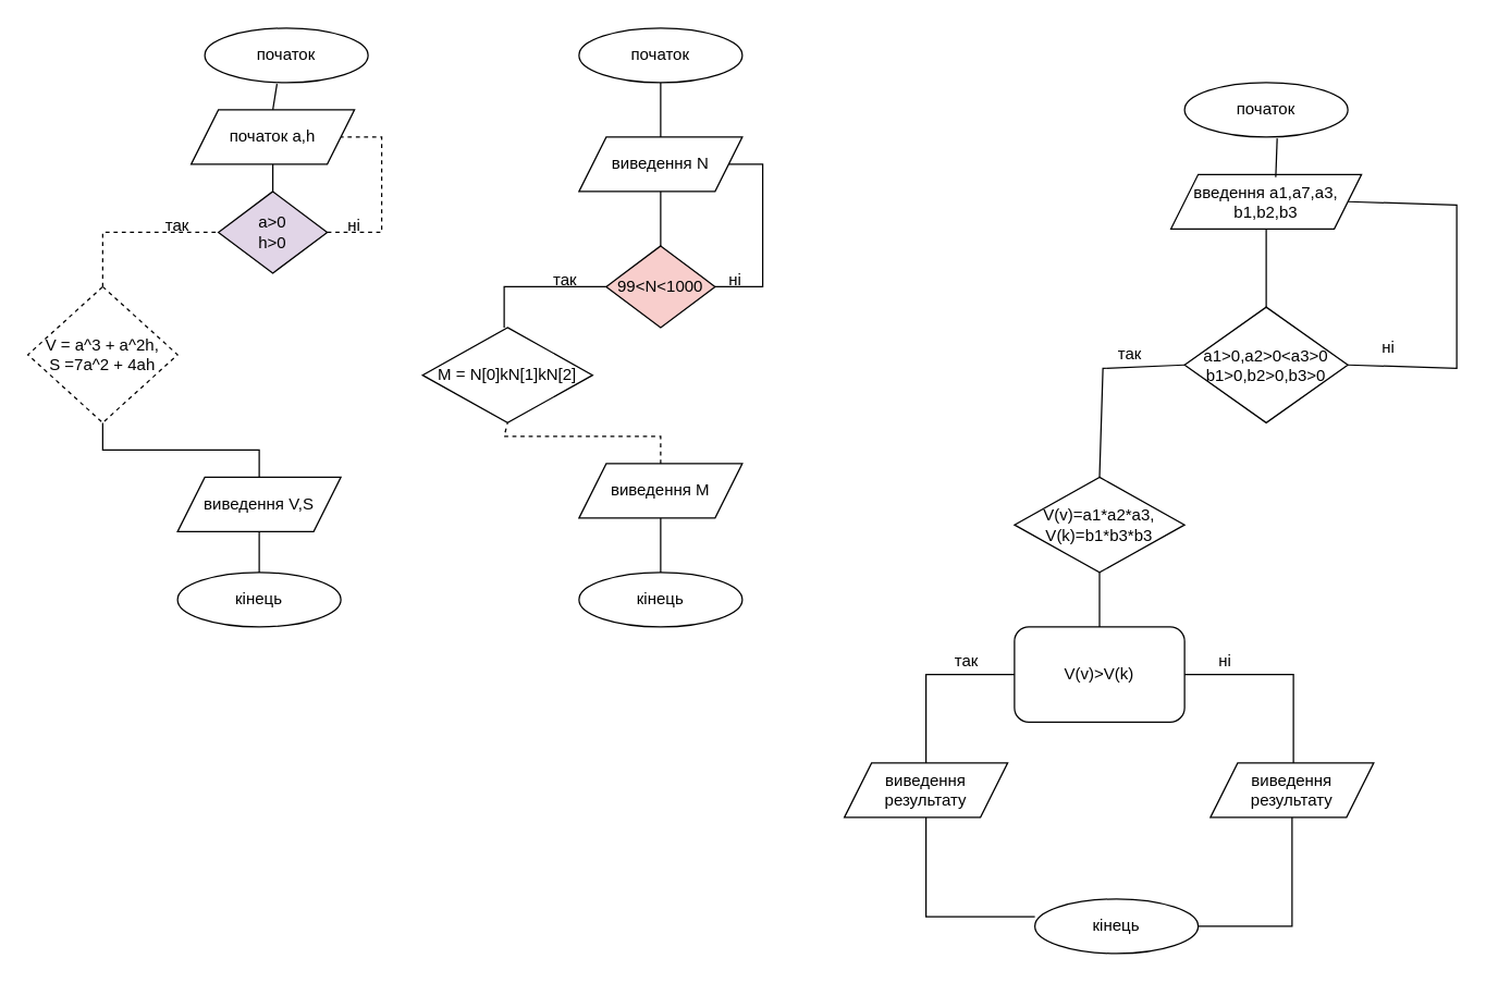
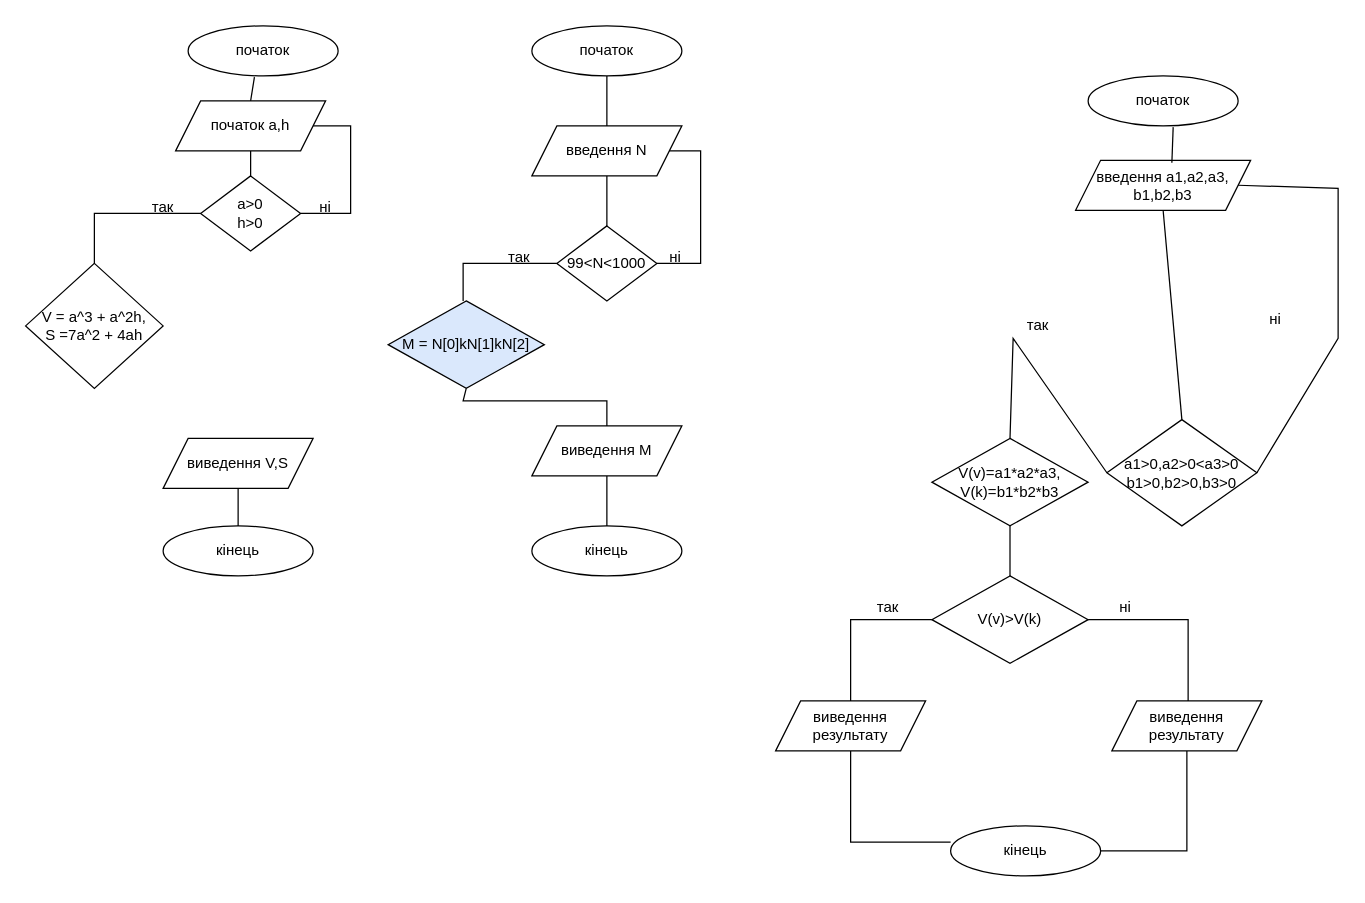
- <mxCell id="17" value="виведення N" style="shape=parallelogram;perimeter=parallelogramPerimeter;whiteSpace=wrap;html=1;fixedSize=1;" vertex="1" parent="1"><mxGeometry x="425" y="100" width="120" height="40" as="geometry" /></mxCell>
+ <mxCell id="17" value="введення N" style="shape=parallelogram;perimeter=parallelogramPerimeter;whiteSpace=wrap;html=1;fixedSize=1;" vertex="1" parent="1"><mxGeometry x="425" y="100" width="120" height="40" as="geometry" /></mxCell>
- <mxCell id="7" value="" style="endArrow=none;html=1;rounded=0;exitX=1;exitY=0.5;exitDx=0;exitDy=0;entryX=1;entryY=0.5;entryDx=0;entryDy=0;dashed=1;" edge="1" parent="1" source="6" target="3"><mxGeometry width="50" height="50" relative="1" as="geometry"><mxPoint x="410" y="240" as="sourcePoint" /><mxPoint x="280" y="110" as="targetPoint" /><Array as="points"><mxPoint x="280" y="170" /><mxPoint x="280" y="100" /></Array></mxGeometry></mxCell>
+ <mxCell id="7" value="" style="endArrow=none;html=1;rounded=0;exitX=1;exitY=0.5;exitDx=0;exitDy=0;entryX=1;entryY=0.5;entryDx=0;entryDy=0;" edge="1" parent="1" source="6" target="3"><mxGeometry width="50" height="50" relative="1" as="geometry"><mxPoint x="410" y="240" as="sourcePoint" /><mxPoint x="280" y="110" as="targetPoint" /><Array as="points"><mxPoint x="280" y="170" /><mxPoint x="280" y="100" /></Array></mxGeometry></mxCell>
- <mxCell id="31" value="введення а1,а7,а3,&lt;br&gt;b1,b2,b3" style="shape=parallelogram;perimeter=parallelogramPerimeter;whiteSpace=wrap;html=1;fixedSize=1;" vertex="1" parent="1"><mxGeometry x="860" y="127.5" width="140" height="40" as="geometry" /></mxCell>
+ <mxCell id="31" value="введення а1,а2,а3,&lt;br&gt;b1,b2,b3" style="shape=parallelogram;perimeter=parallelogramPerimeter;whiteSpace=wrap;html=1;fixedSize=1;" vertex="1" parent="1"><mxGeometry x="860" y="127.5" width="140" height="40" as="geometry" /></mxCell>
- <mxCell id="9" value="" style="endArrow=none;html=1;rounded=0;entryX=0;entryY=0.5;entryDx=0;entryDy=0;exitX=0.5;exitY=0;exitDx=0;exitDy=0;dashed=1;" edge="1" parent="1" source="11" target="6"><mxGeometry width="50" height="50" relative="1" as="geometry"><mxPoint x="80" y="210" as="sourcePoint" /><mxPoint x="460" y="190" as="targetPoint" /><Array as="points"><mxPoint x="75" y="170" /></Array></mxGeometry></mxCell>
+ <mxCell id="9" value="" style="endArrow=none;html=1;rounded=0;entryX=0;entryY=0.5;entryDx=0;entryDy=0;exitX=0.5;exitY=0;exitDx=0;exitDy=0;" edge="1" parent="1" source="11" target="6"><mxGeometry width="50" height="50" relative="1" as="geometry"><mxPoint x="80" y="210" as="sourcePoint" /><mxPoint x="460" y="190" as="targetPoint" /><Array as="points"><mxPoint x="75" y="170" /></Array></mxGeometry></mxCell>
- <mxCell id="6" value="a&amp;gt;0&lt;br&gt;h&amp;gt;0" style="rhombus;whiteSpace=wrap;html=1;fillColor=#e1d5e7;" vertex="1" parent="1"><mxGeometry x="160" y="140" width="80" height="60" as="geometry" /></mxCell>
+ <mxCell id="6" value="a&amp;gt;0&lt;br&gt;h&amp;gt;0" style="rhombus;whiteSpace=wrap;html=1;" vertex="1" parent="1"><mxGeometry x="160" y="140" width="80" height="60" as="geometry" /></mxCell>
- <mxCell id="18" value="99&amp;lt;N&amp;lt;1000" style="rhombus;whiteSpace=wrap;html=1;fillColor=#f8cecc;" vertex="1" parent="1"><mxGeometry x="445" y="180" width="80" height="60" as="geometry" /></mxCell>
+ <mxCell id="18" value="99&amp;lt;N&amp;lt;1000" style="rhombus;whiteSpace=wrap;html=1;" vertex="1" parent="1"><mxGeometry x="445" y="180" width="80" height="60" as="geometry" /></mxCell>
- <mxCell id="11" value="V = a^3 + a^2h,&lt;br&gt;S =7a^2 + 4ah" style="rhombus;whiteSpace=wrap;html=1;dashed=1;" vertex="1" parent="1"><mxGeometry x="20" y="210" width="110" height="100" as="geometry" /></mxCell>
+ <mxCell id="11" value="V = a^3 + a^2h,&lt;br&gt;S =7a^2 + 4ah" style="rhombus;whiteSpace=wrap;html=1;" vertex="1" parent="1"><mxGeometry x="20" y="210" width="110" height="100" as="geometry" /></mxCell>
- <mxCell id="32" value="a1&amp;gt;0,a2&amp;gt;0&amp;lt;a3&amp;gt;0&lt;br&gt;b1&amp;gt;0,b2&amp;gt;0,b3&amp;gt;0" style="rhombus;whiteSpace=wrap;html=1;" vertex="1" parent="1"><mxGeometry x="870" y="225" width="120" height="85" as="geometry" /></mxCell>
+ <mxCell id="32" value="a1&amp;gt;0,a2&amp;gt;0&amp;lt;a3&amp;gt;0&lt;br&gt;b1&amp;gt;0,b2&amp;gt;0,b3&amp;gt;0" style="rhombus;whiteSpace=wrap;html=1;" vertex="1" parent="1"><mxGeometry x="885" y="335" width="120" height="85" as="geometry" /></mxCell>
- <mxCell id="24" value="M = N[0]kN[1]kN[2]" style="rhombus;whiteSpace=wrap;html=1;" vertex="1" parent="1"><mxGeometry x="310" y="240" width="125" height="70" as="geometry" /></mxCell>
+ <mxCell id="24" value="M = N[0]kN[1]kN[2]" style="rhombus;whiteSpace=wrap;html=1;fillColor=#dae8fc;" vertex="1" parent="1"><mxGeometry x="310" y="240" width="125" height="70" as="geometry" /></mxCell>
- <mxCell id="27" value="" style="endArrow=none;html=1;rounded=0;entryX=0.5;entryY=1;entryDx=0;entryDy=0;exitX=0.5;exitY=0;exitDx=0;exitDy=0;dashed=1;" edge="1" parent="1" source="26" target="24"><mxGeometry width="50" height="50" relative="1" as="geometry"><mxPoint x="410" y="390" as="sourcePoint" /><mxPoint x="460" y="340" as="targetPoint" /><Array as="points"><mxPoint x="485" y="320" /><mxPoint x="370" y="320" /></Array></mxGeometry></mxCell>
+ <mxCell id="27" value="" style="endArrow=none;html=1;rounded=0;entryX=0.5;entryY=1;entryDx=0;entryDy=0;exitX=0.5;exitY=0;exitDx=0;exitDy=0;" edge="1" parent="1" source="26" target="24"><mxGeometry width="50" height="50" relative="1" as="geometry"><mxPoint x="410" y="390" as="sourcePoint" /><mxPoint x="460" y="340" as="targetPoint" /><Array as="points"><mxPoint x="485" y="320" /><mxPoint x="370" y="320" /></Array></mxGeometry></mxCell>
- <mxCell id="12" value="" style="endArrow=none;html=1;rounded=0;exitX=0.5;exitY=1;exitDx=0;exitDy=0;entryX=0.5;entryY=0;entryDx=0;entryDy=0;" edge="1" parent="1" source="11" target="13"><mxGeometry width="50" height="50" relative="1" as="geometry"><mxPoint x="410" y="210" as="sourcePoint" /><mxPoint x="200" y="330" as="targetPoint" /><Array as="points"><mxPoint x="75" y="330" /><mxPoint x="190" y="330" /></Array></mxGeometry></mxCell>
- <mxCell id="33" value="V(v)=a1*a2*a3,&lt;br&gt;V(k)=b1*b3*b3" style="rhombus;whiteSpace=wrap;html=1;" vertex="1" parent="1"><mxGeometry x="745" y="350" width="125" height="70" as="geometry" /></mxCell>
+ <mxCell id="33" value="V(v)=a1*a2*a3,&lt;br&gt;V(k)=b1*b2*b3" style="rhombus;whiteSpace=wrap;html=1;" vertex="1" parent="1"><mxGeometry x="745" y="350" width="125" height="70" as="geometry" /></mxCell>
- <mxCell id="38" value="V(v)&amp;gt;V(k)" style="whiteSpace=wrap;html=1;rounded=1;" vertex="1" parent="1"><mxGeometry x="745" y="460" width="125" height="70" as="geometry" /></mxCell>
+ <mxCell id="38" value="V(v)&amp;gt;V(k)" style="rhombus;whiteSpace=wrap;html=1;" vertex="1" parent="1"><mxGeometry x="745" y="460" width="125" height="70" as="geometry" /></mxCell>
